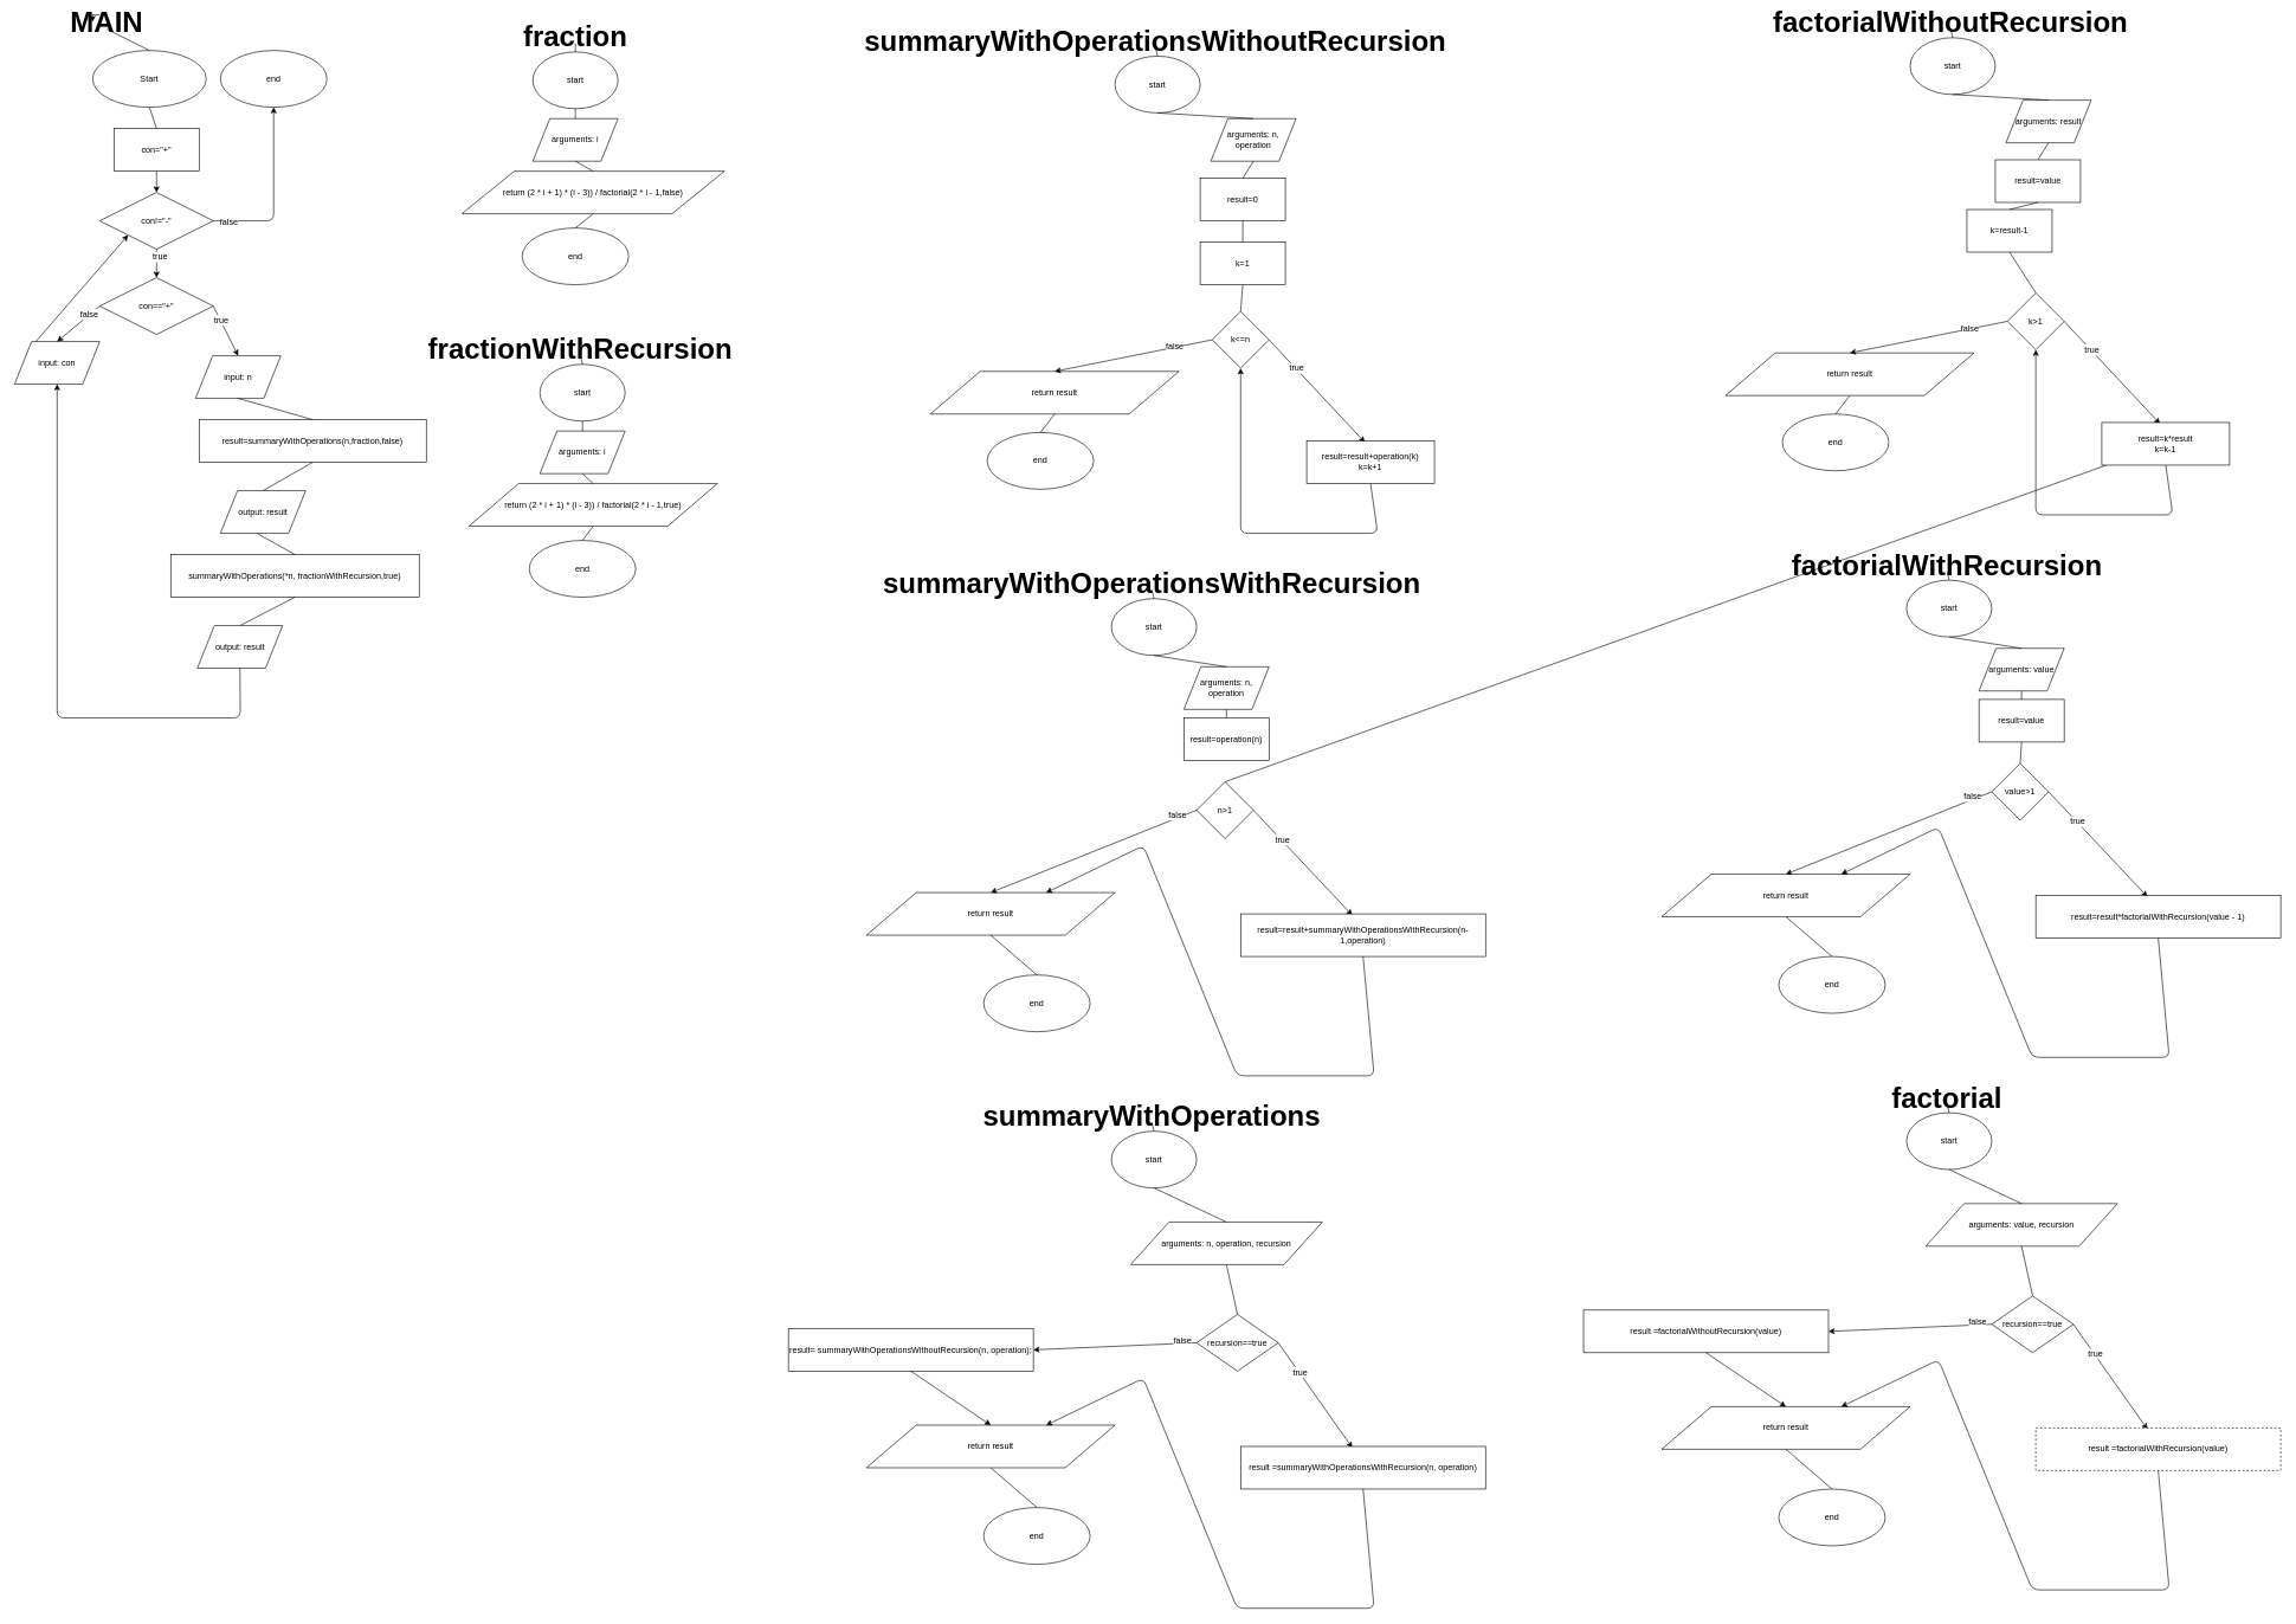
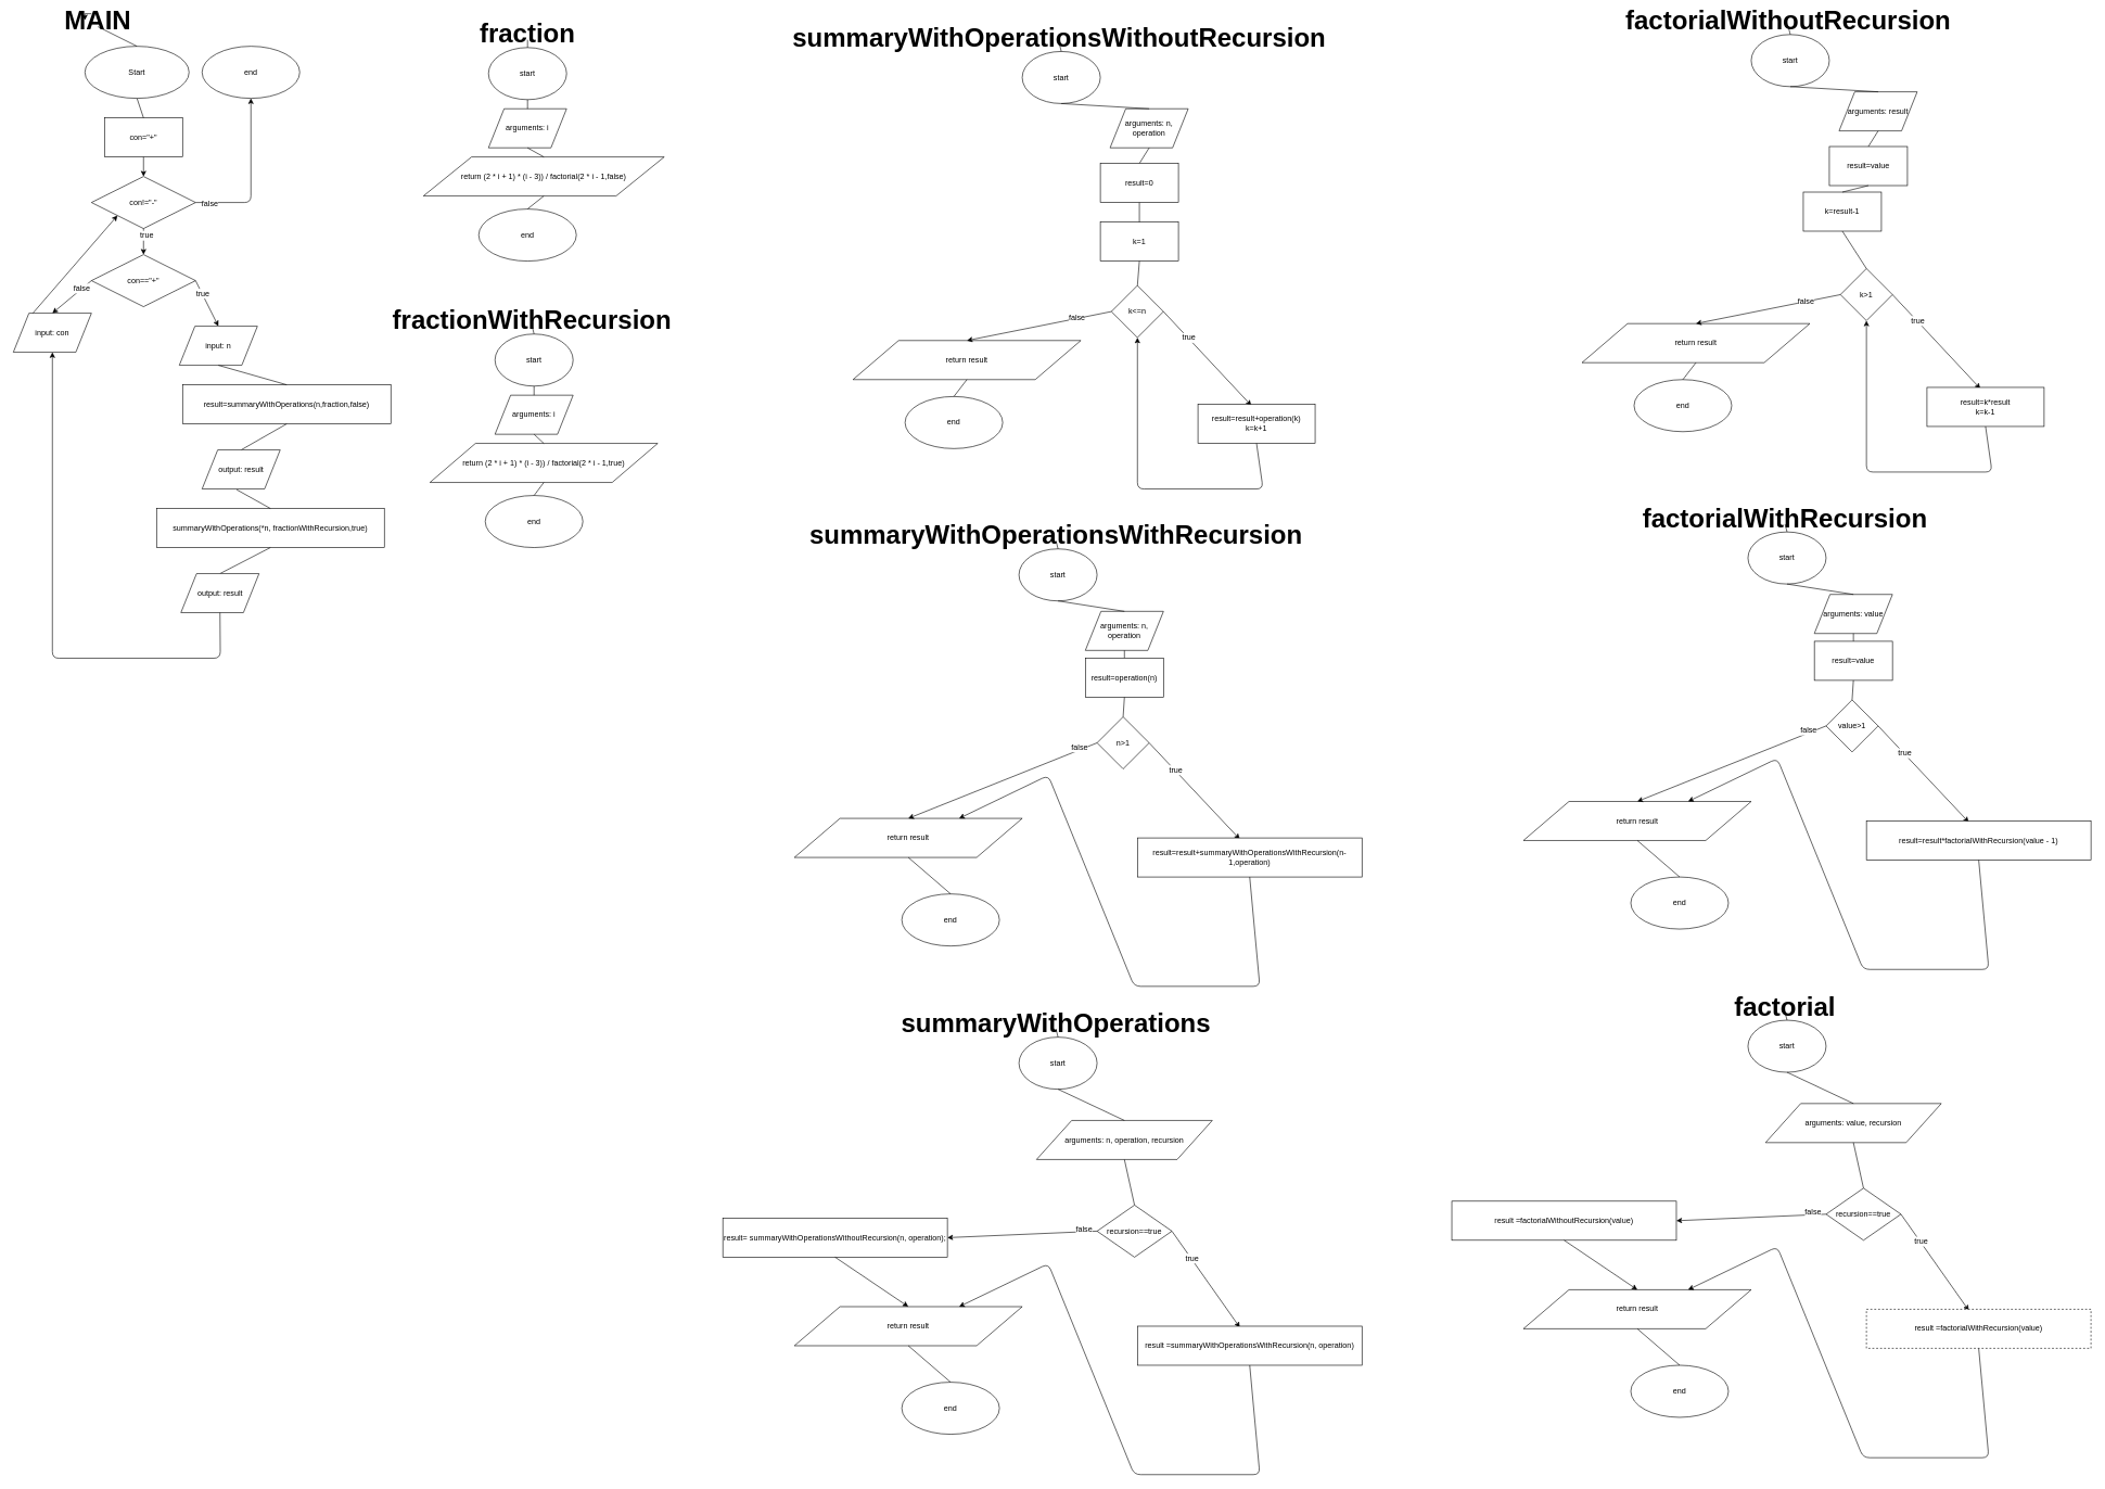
- <mxCell id="83" value="" style="endArrow=none;html=1;exitX=0.5;exitY=0;exitDx=0;exitDy=0;" edge="1" parent="1" source="79" target="124"><mxGeometry width="50" height="50" relative="1" as="geometry"><mxPoint x="1727" y="1106" as="sourcePoint" /><mxPoint x="1625" y="1074" as="targetPoint" /></mxGeometry></mxCell>
+ <mxCell id="83" value="" style="endArrow=none;html=1;entryX=0.5;entryY=1;entryDx=0;entryDy=0;exitX=0.5;exitY=0;exitDx=0;exitDy=0;" edge="1" parent="1" source="79" target="82"><mxGeometry width="50" height="50" relative="1" as="geometry"><mxPoint x="1727" y="1106" as="sourcePoint" /><mxPoint x="1625" y="1074" as="targetPoint" /></mxGeometry></mxCell>
